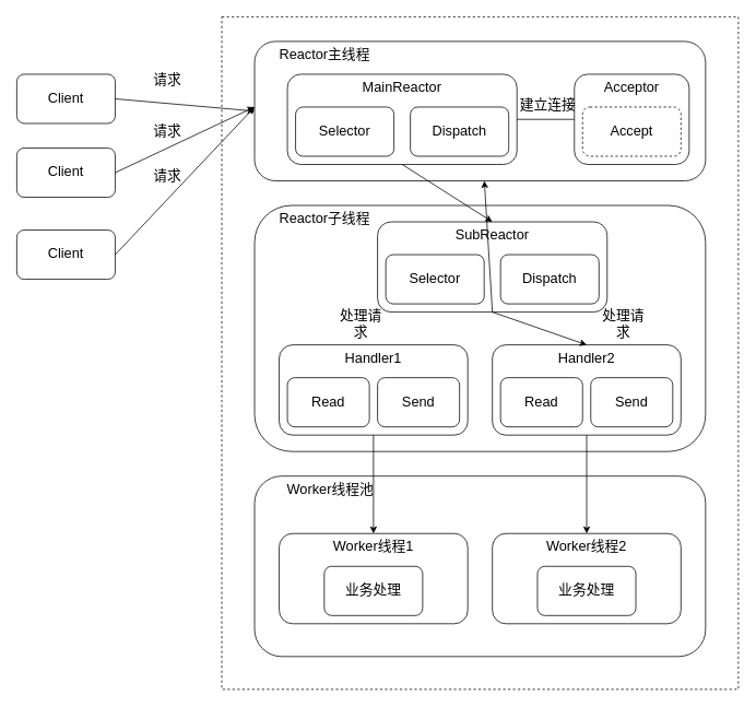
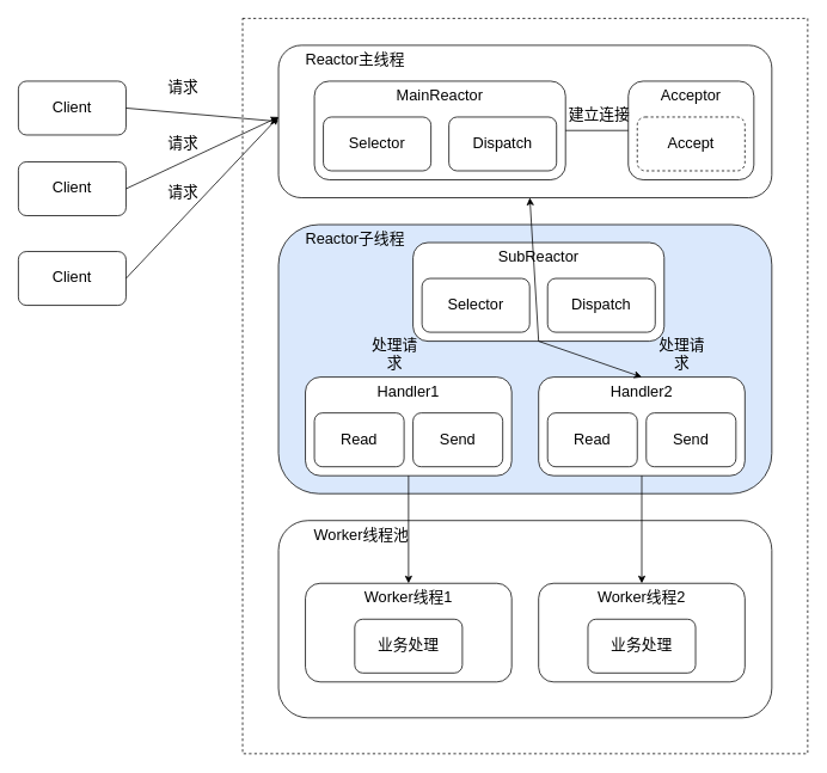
- <mxCell id="34" value="" style="endArrow=classic;html=1;rounded=0;entryX=0.5;entryY=0;entryDx=0;entryDy=0;exitX=0.5;exitY=1;exitDx=0;exitDy=0;fontSize=17;" edge="1" parent="1" source="7" target="21"><mxGeometry width="50" height="50" relative="1" as="geometry"><mxPoint x="230" y="320" as="sourcePoint" /><mxPoint x="280" y="270" as="targetPoint" /></mxGeometry></mxCell>
- <mxCell id="20" value="&amp;nbsp; &amp;nbsp; &amp;nbsp; Reactor子线程" style="rounded=1;whiteSpace=wrap;html=1;align=left;verticalAlign=top;fontSize=17;" vertex="1" parent="1"><mxGeometry x="310" y="250" width="550" height="300" as="geometry" /></mxCell>
+ <mxCell id="20" value="&amp;nbsp; &amp;nbsp; &amp;nbsp; Reactor子线程" style="rounded=1;whiteSpace=wrap;html=1;align=left;verticalAlign=top;fontSize=17;fillColor=#dae8fc;" vertex="1" parent="1"><mxGeometry x="310" y="250" width="550" height="300" as="geometry" /></mxCell>
